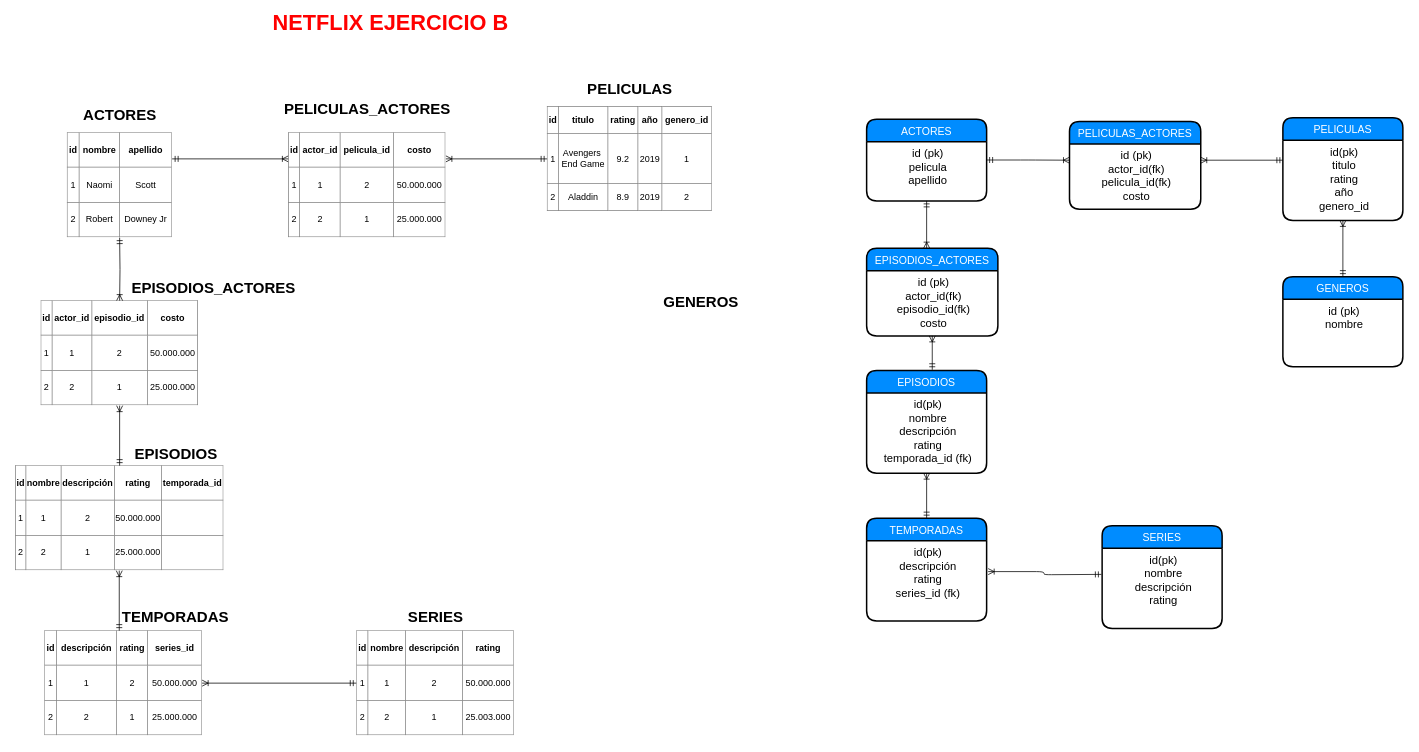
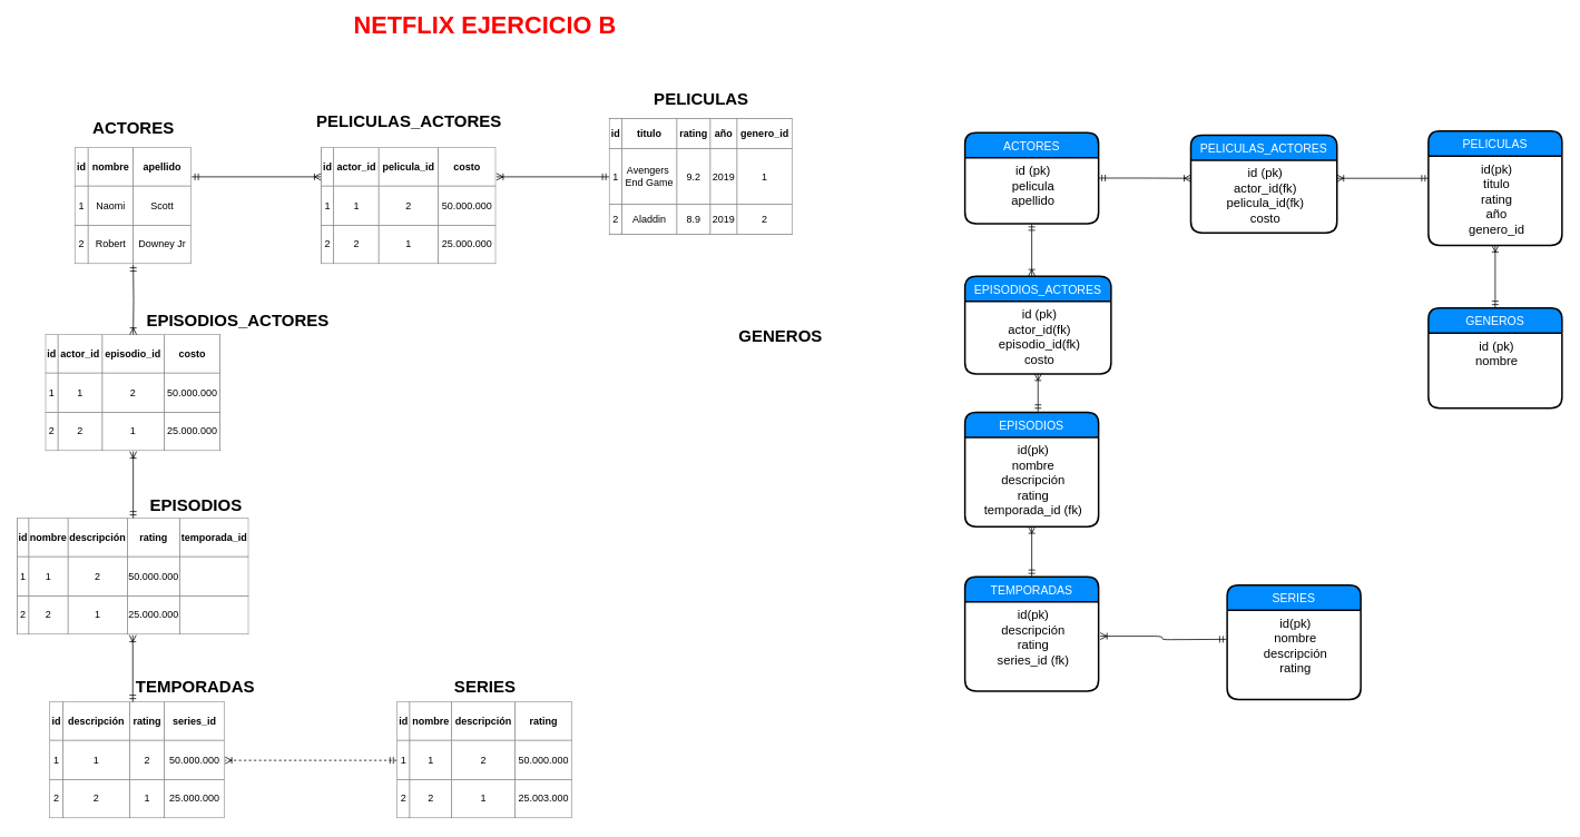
- <mxCell id="11" value="&lt;font style=&quot;font-size: 29px&quot;&gt;&lt;b&gt;NETFLIX EJERCICIO B&lt;br&gt;&lt;/b&gt;&lt;/font&gt;" style="text;html=1;align=center;verticalAlign=middle;resizable=0;points=[];;autosize=1;fontColor=#FF0000;" parent="1" vertex="1"><mxGeometry x="354.5" y="20" width="330" height="20" as="geometry" /></mxCell>
+ <mxCell id="11" value="&lt;font style=&quot;font-size: 29px&quot;&gt;&lt;b&gt;NETFLIX EJERCICIO B&lt;br&gt;&lt;/b&gt;&lt;/font&gt;" style="text;html=1;align=center;verticalAlign=middle;resizable=0;points=[];;autosize=1;fontColor=#FF0000;" parent="1" vertex="1"><mxGeometry x="414.5" y="20" width="330" height="20" as="geometry" /></mxCell>
- <mxCell id="45" style="edgeStyle=orthogonalEdgeStyle;rounded=0;orthogonalLoop=1;jettySize=auto;html=1;exitX=0;exitY=0.5;exitDx=0;exitDy=0;startArrow=ERmandOne;startFill=0;endArrow=ERoneToMany;endFill=0;fontColor=#FF0000;entryX=1;entryY=0.5;entryDx=0;entryDy=0;" edge="1" parent="1" source="44" target="41"><mxGeometry relative="1" as="geometry"><mxPoint x="409" y="964" as="sourcePoint" /><mxPoint x="409" y="884" as="targetPoint" /></mxGeometry></mxCell>
+ <mxCell id="45" style="edgeStyle=orthogonalEdgeStyle;rounded=0;orthogonalLoop=1;jettySize=auto;html=1;exitX=0;exitY=0.5;exitDx=0;exitDy=0;startArrow=ERmandOne;startFill=0;endArrow=ERoneToMany;endFill=0;fontColor=#FF0000;entryX=1;entryY=0.5;entryDx=0;entryDy=0;dashed=1;" edge="1" parent="1" source="44" target="41"><mxGeometry relative="1" as="geometry"><mxPoint x="409" y="964" as="sourcePoint" /><mxPoint x="409" y="884" as="targetPoint" /></mxGeometry></mxCell>
